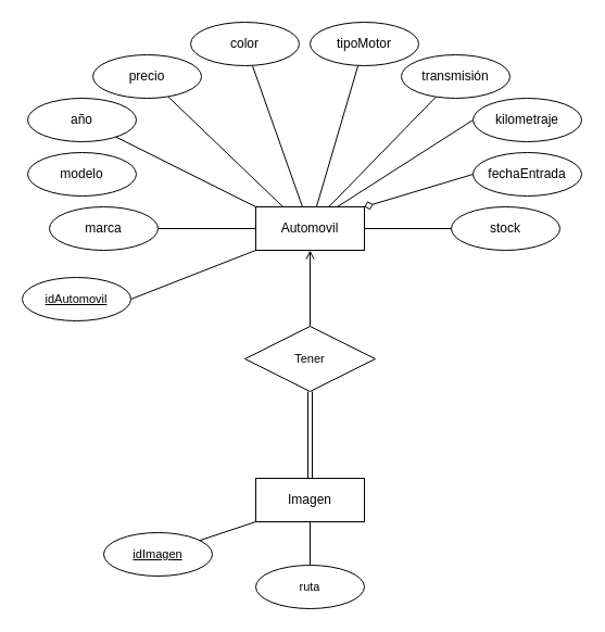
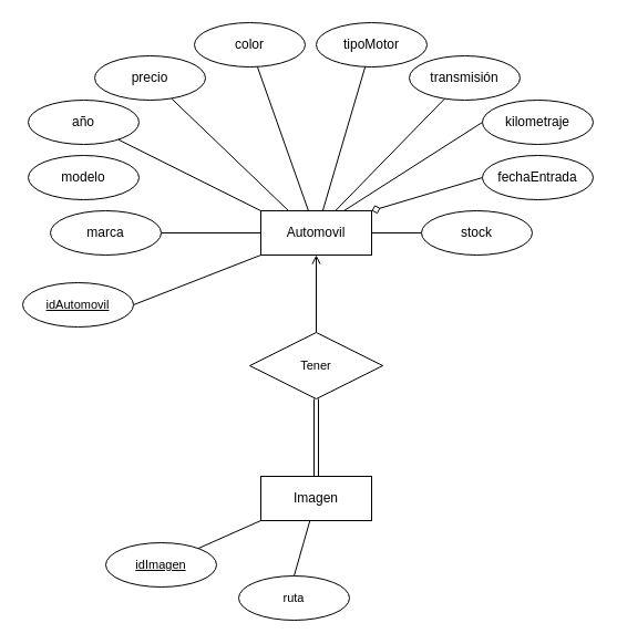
- <mxCell id="16" value="stock" style="ellipse;whiteSpace=wrap;html=1;align=center;" parent="1" vertex="1"><mxGeometry x="415" y="190" width="100" height="40" as="geometry" /></mxCell>
+ <mxCell id="16" value="stock" style="ellipse;whiteSpace=wrap;html=1;align=center;" parent="1" vertex="1"><mxGeometry x="380" y="190" width="100" height="40" as="geometry" /></mxCell>
- <mxCell id="26" value="Imagen" style="whiteSpace=wrap;html=1;align=center;" parent="1" vertex="1"><mxGeometry x="235" y="440" width="100" height="40" as="geometry" /></mxCell>
+ <mxCell id="26" value="Imagen" style="whiteSpace=wrap;html=1;align=center;" parent="1" vertex="1"><mxGeometry x="235" y="430" width="100" height="40" as="geometry" /></mxCell>
- <mxCell id="31" value="ruta" style="ellipse;whiteSpace=wrap;html=1;align=center;fontFamily=Helvetica;fontSize=11;fontColor=default;labelBackgroundColor=default;" parent="1" vertex="1"><mxGeometry x="235" y="520" width="100" height="40" as="geometry" /></mxCell>
+ <mxCell id="31" value="ruta" style="ellipse;whiteSpace=wrap;html=1;align=center;fontFamily=Helvetica;fontSize=11;fontColor=default;labelBackgroundColor=default;" parent="1" vertex="1"><mxGeometry x="215" y="520" width="100" height="40" as="geometry" /></mxCell>
